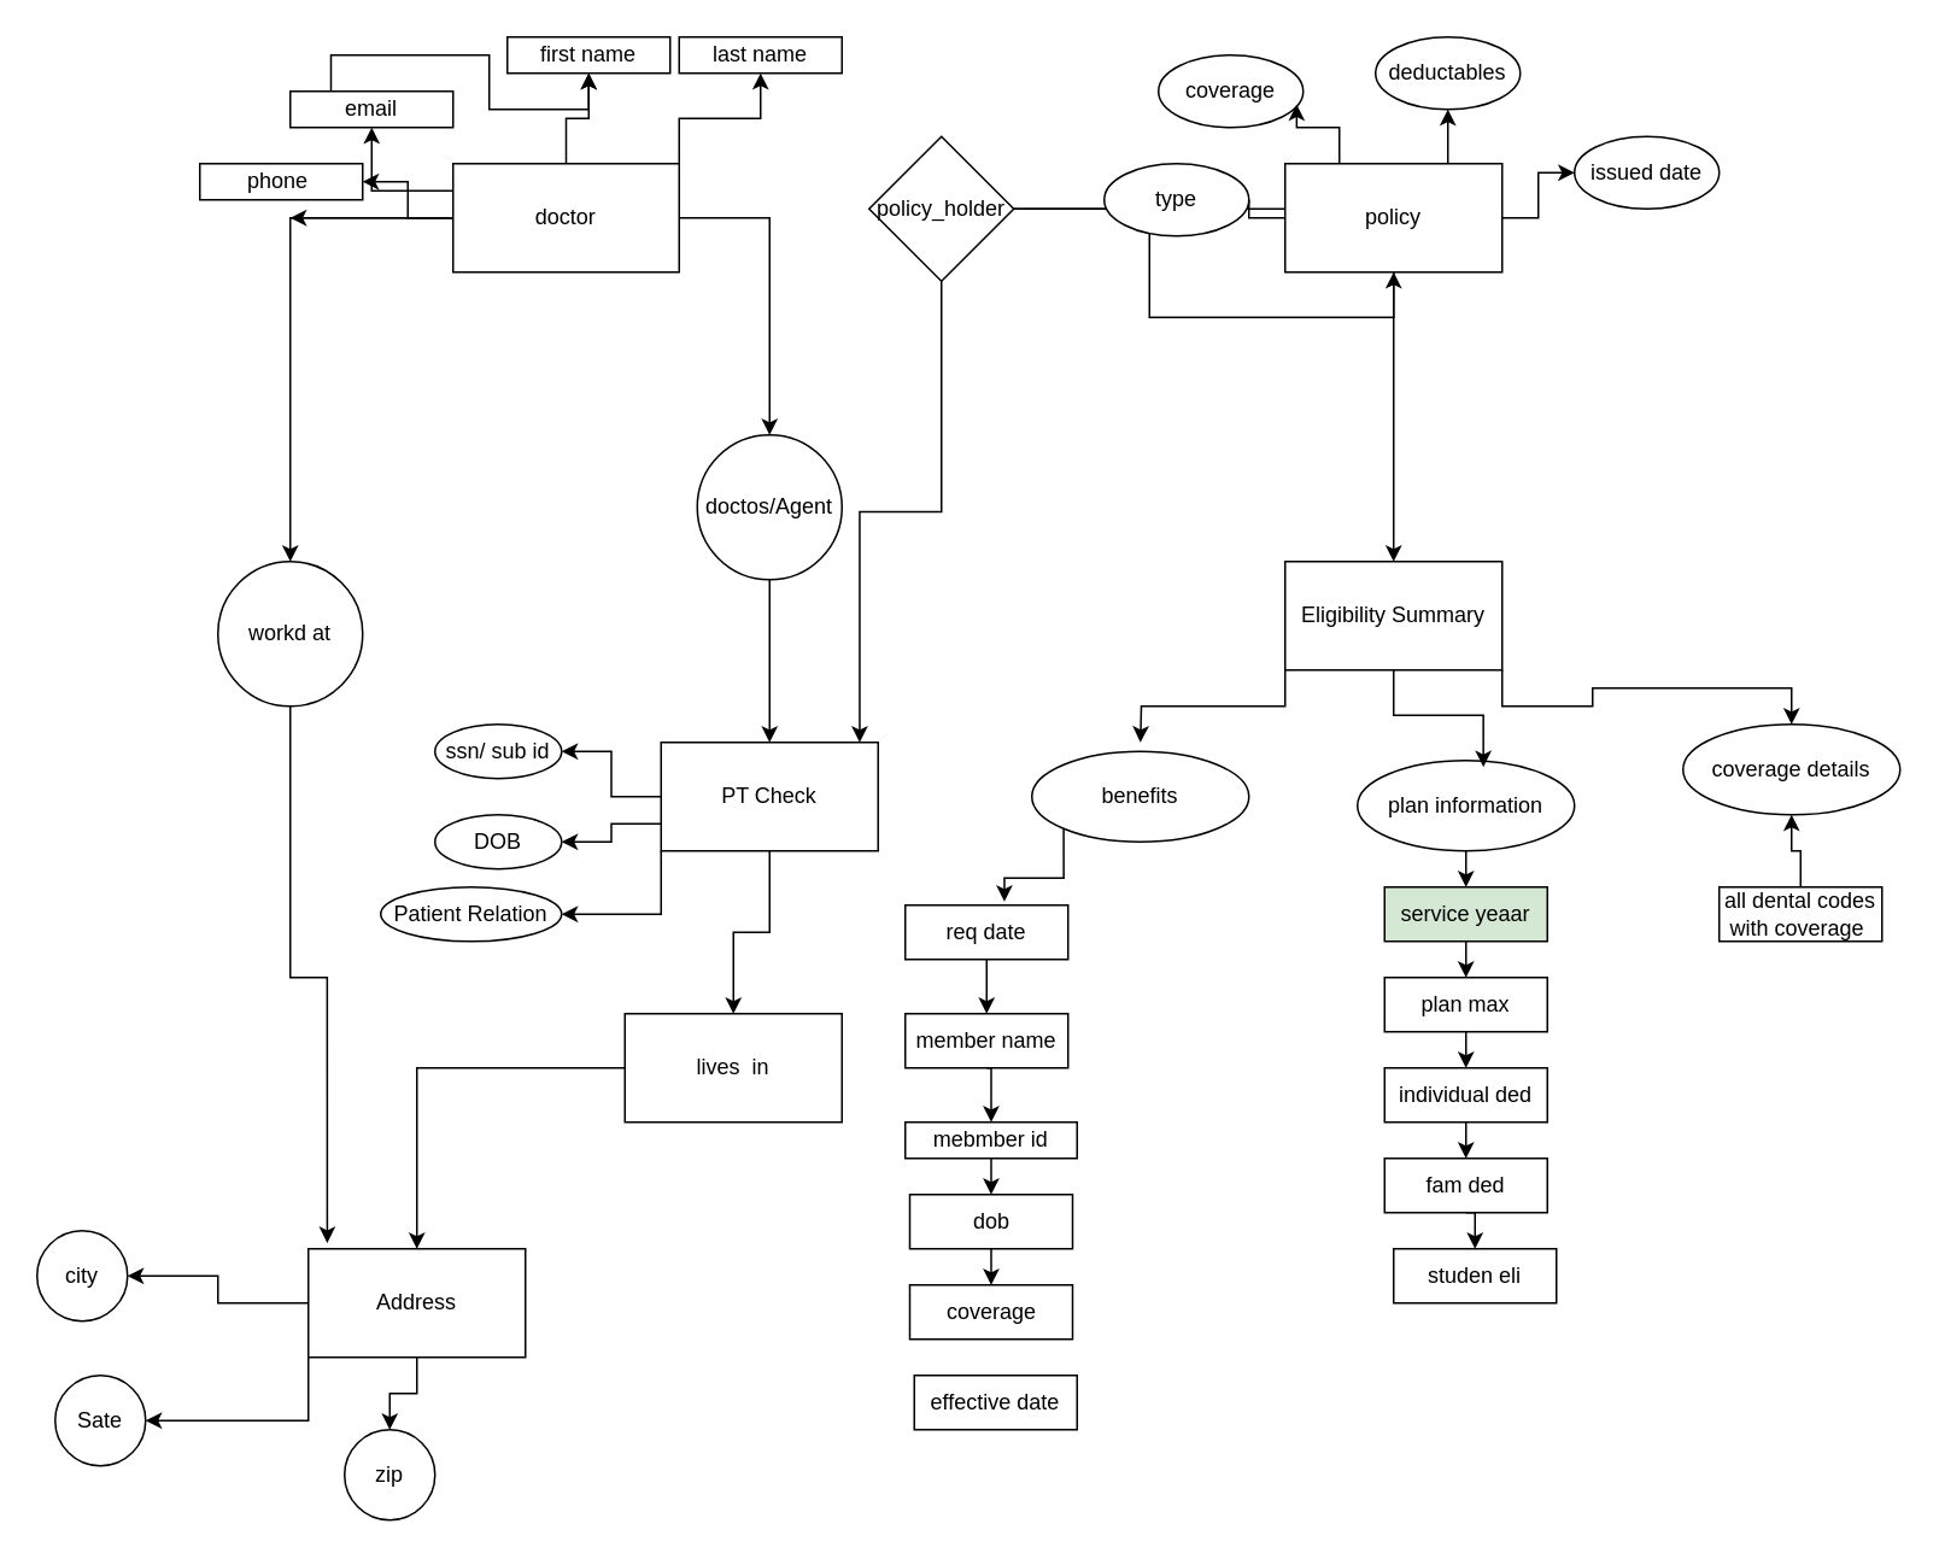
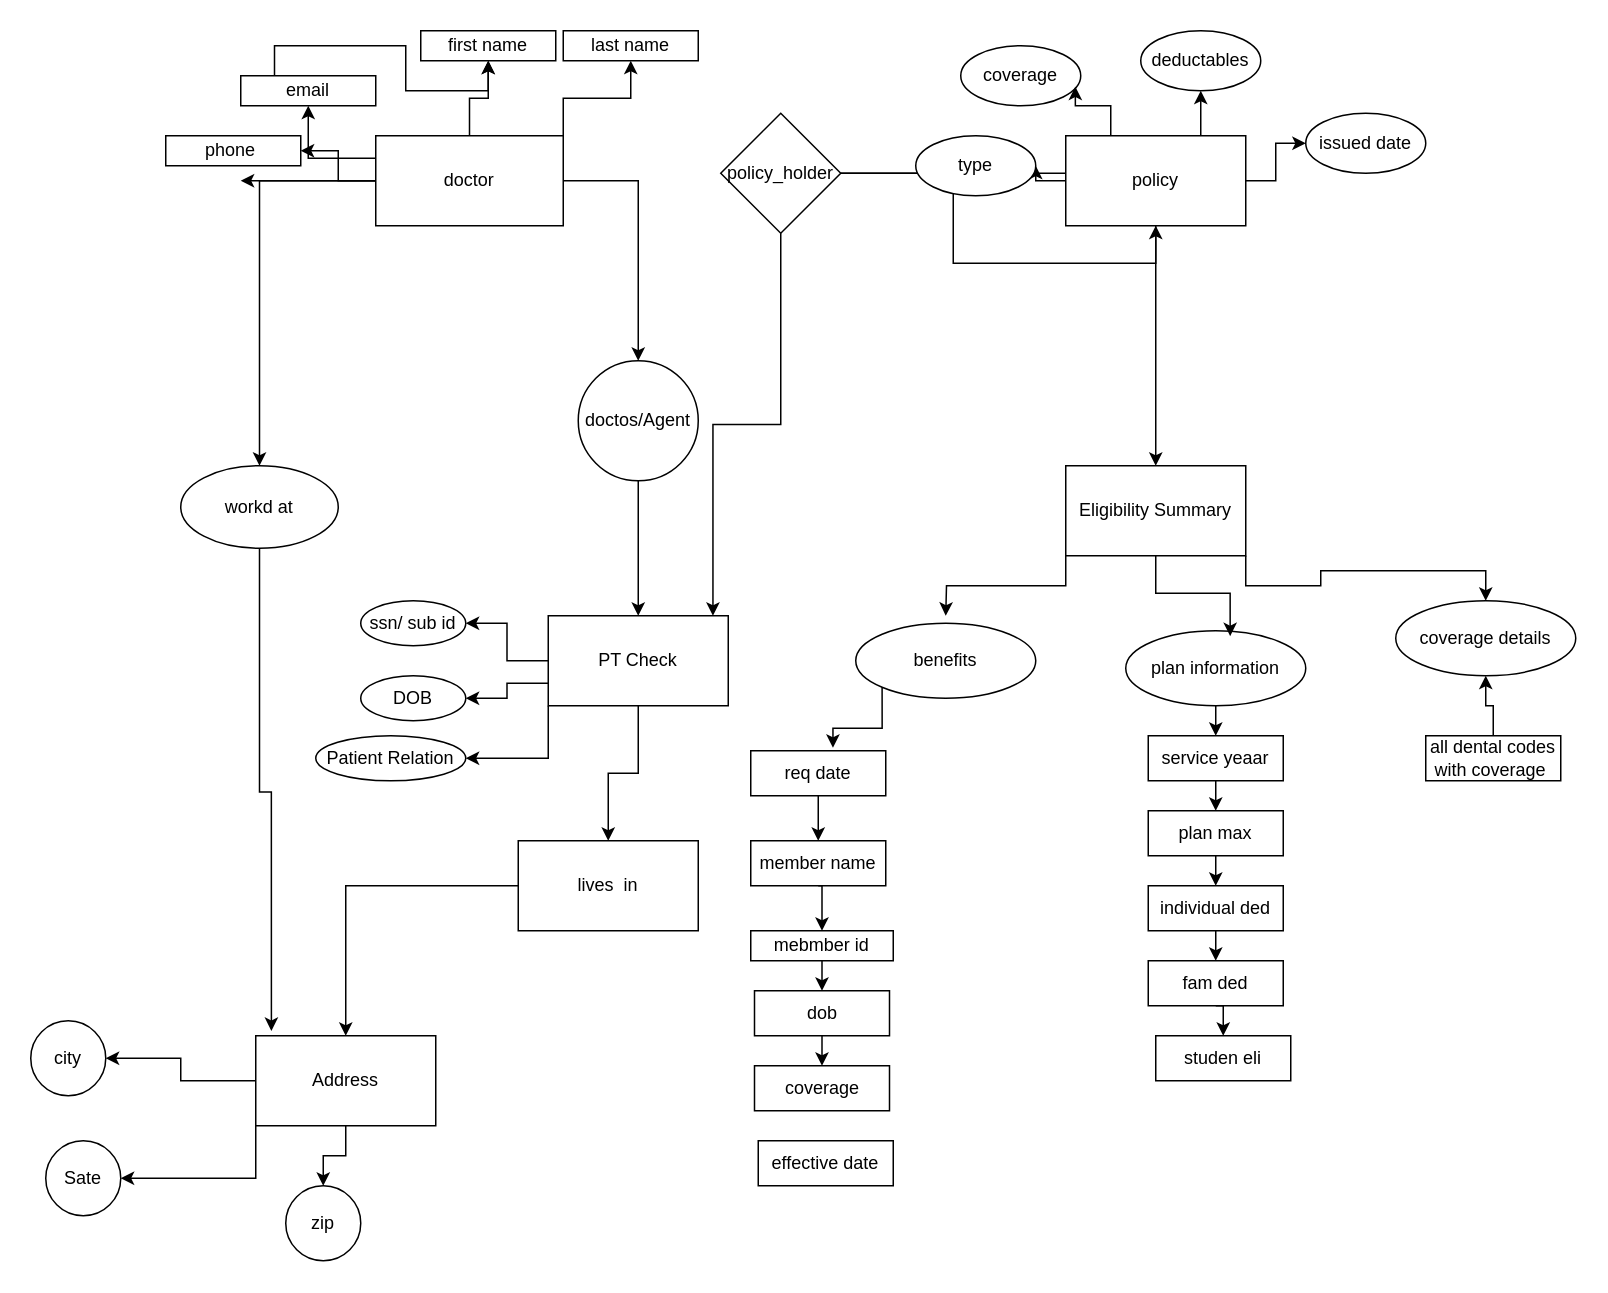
- <mxCell id="40" style="edgeStyle=orthogonalEdgeStyle;rounded=0;orthogonalLoop=1;jettySize=auto;html=1;exitX=0;exitY=0.5;exitDx=0;exitDy=0;endArrow=none;" edge="1" parent="1" source="43" target="45"><mxGeometry relative="1" as="geometry" /></mxCell>
+ <mxCell id="40" style="edgeStyle=orthogonalEdgeStyle;rounded=0;orthogonalLoop=1;jettySize=auto;html=1;exitX=0;exitY=0.5;exitDx=0;exitDy=0;" edge="1" parent="1" source="43" target="45"><mxGeometry relative="1" as="geometry" /></mxCell>
- <mxCell id="17" value="workd at" style="ellipse;whiteSpace=wrap;html=1;rounded=0;" vertex="1" parent="1"><mxGeometry x="120" y="310" width="80" height="80" as="geometry" /></mxCell>
+ <mxCell id="17" value="workd at" style="ellipse;whiteSpace=wrap;html=1;rounded=0;" vertex="1" parent="1"><mxGeometry x="120" y="310" width="105" height="55" as="geometry" /></mxCell>
- <mxCell id="69" value="service yeaar" style="rounded=0;whiteSpace=wrap;html=1;fillColor=#d5e8d4;" vertex="1" parent="1"><mxGeometry x="765" y="490" width="90" height="30" as="geometry" /></mxCell>
+ <mxCell id="69" value="service yeaar" style="rounded=0;whiteSpace=wrap;html=1;" vertex="1" parent="1"><mxGeometry x="765" y="490" width="90" height="30" as="geometry" /></mxCell>
